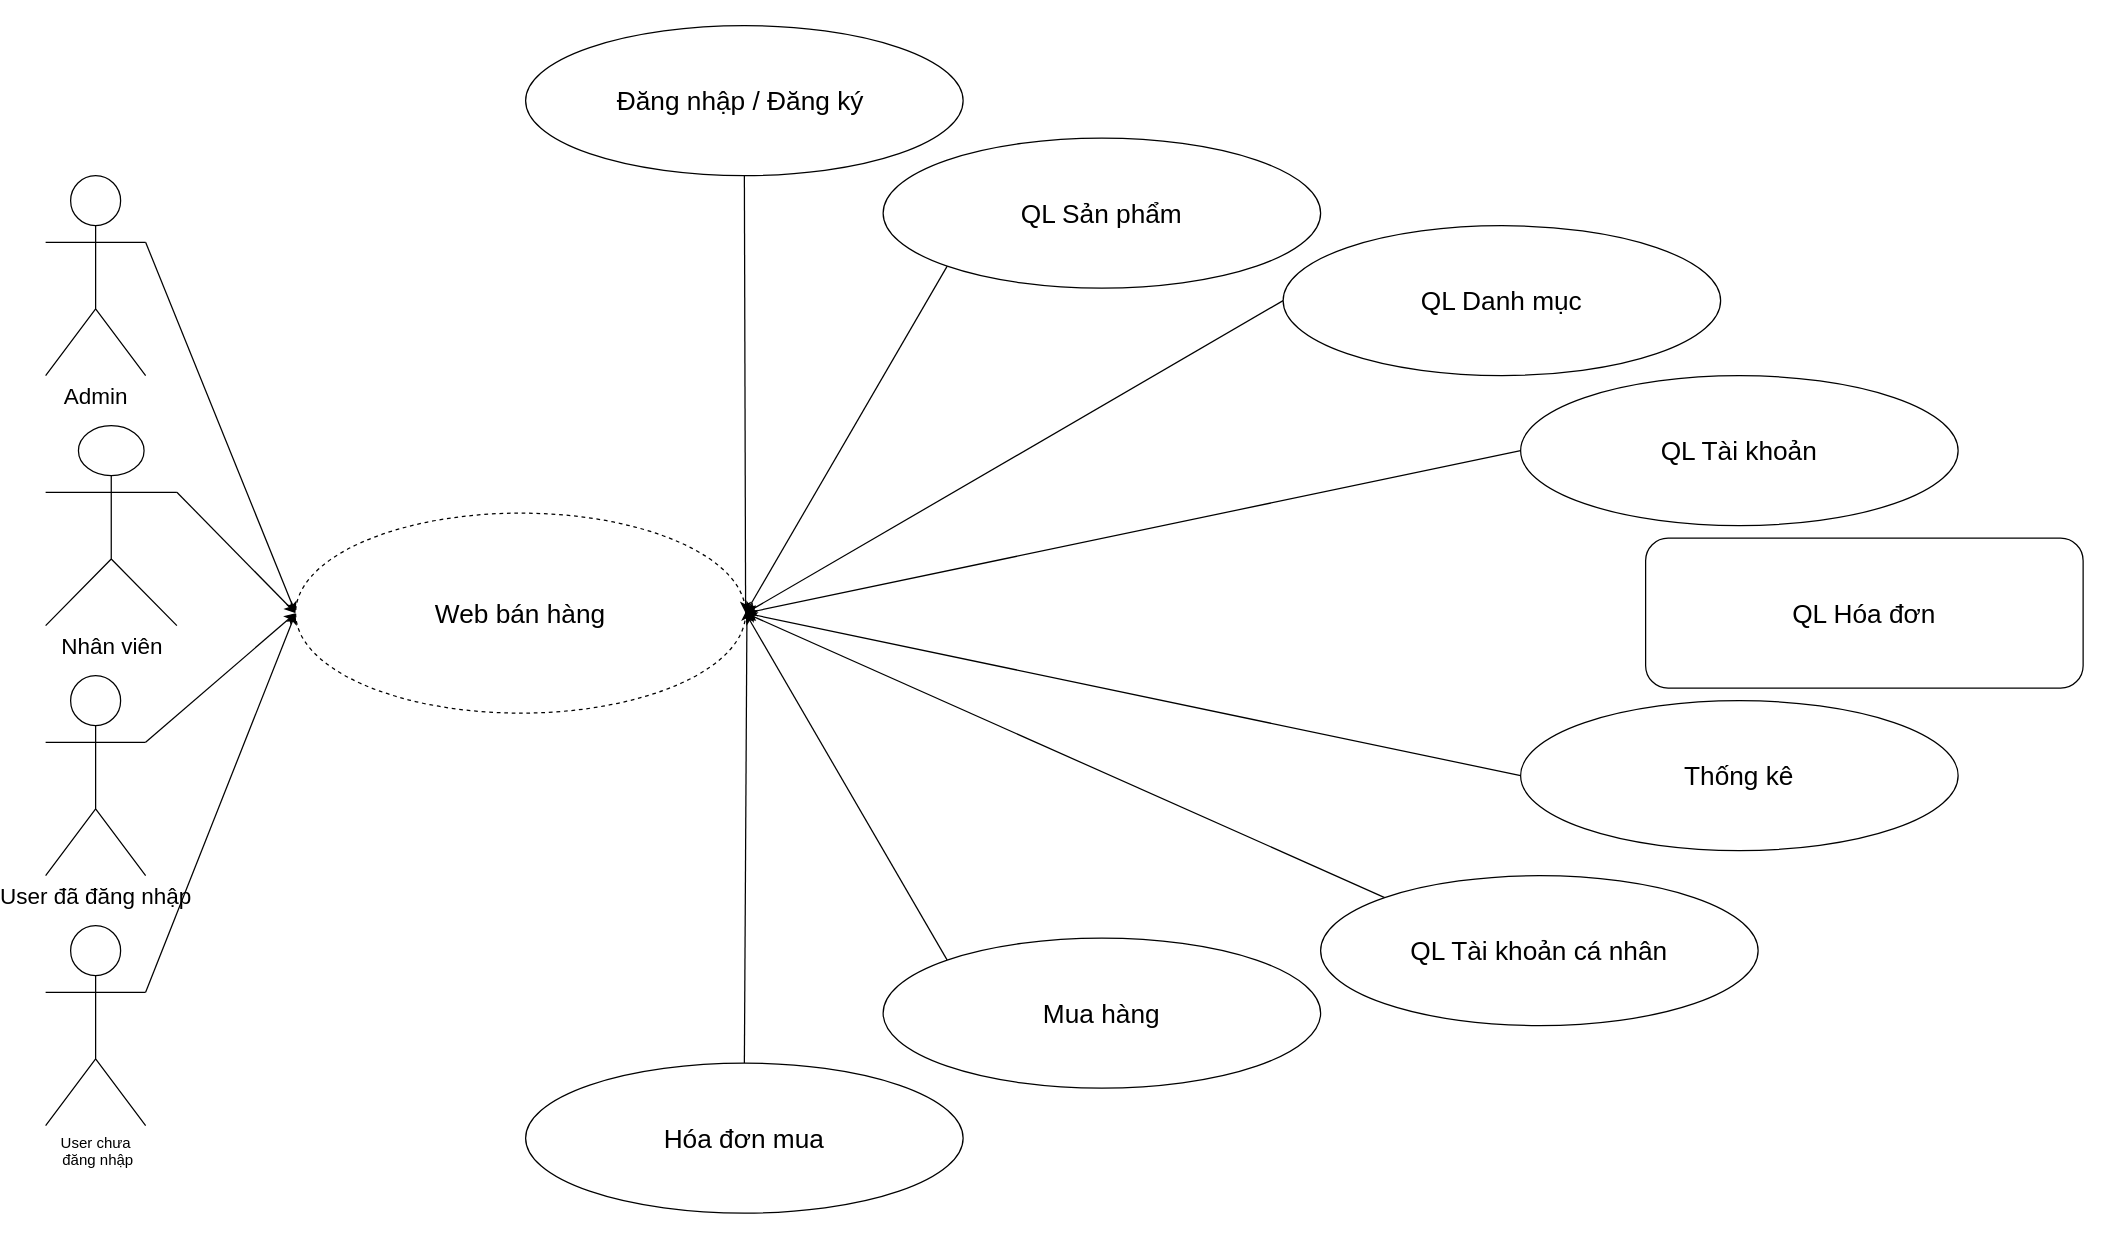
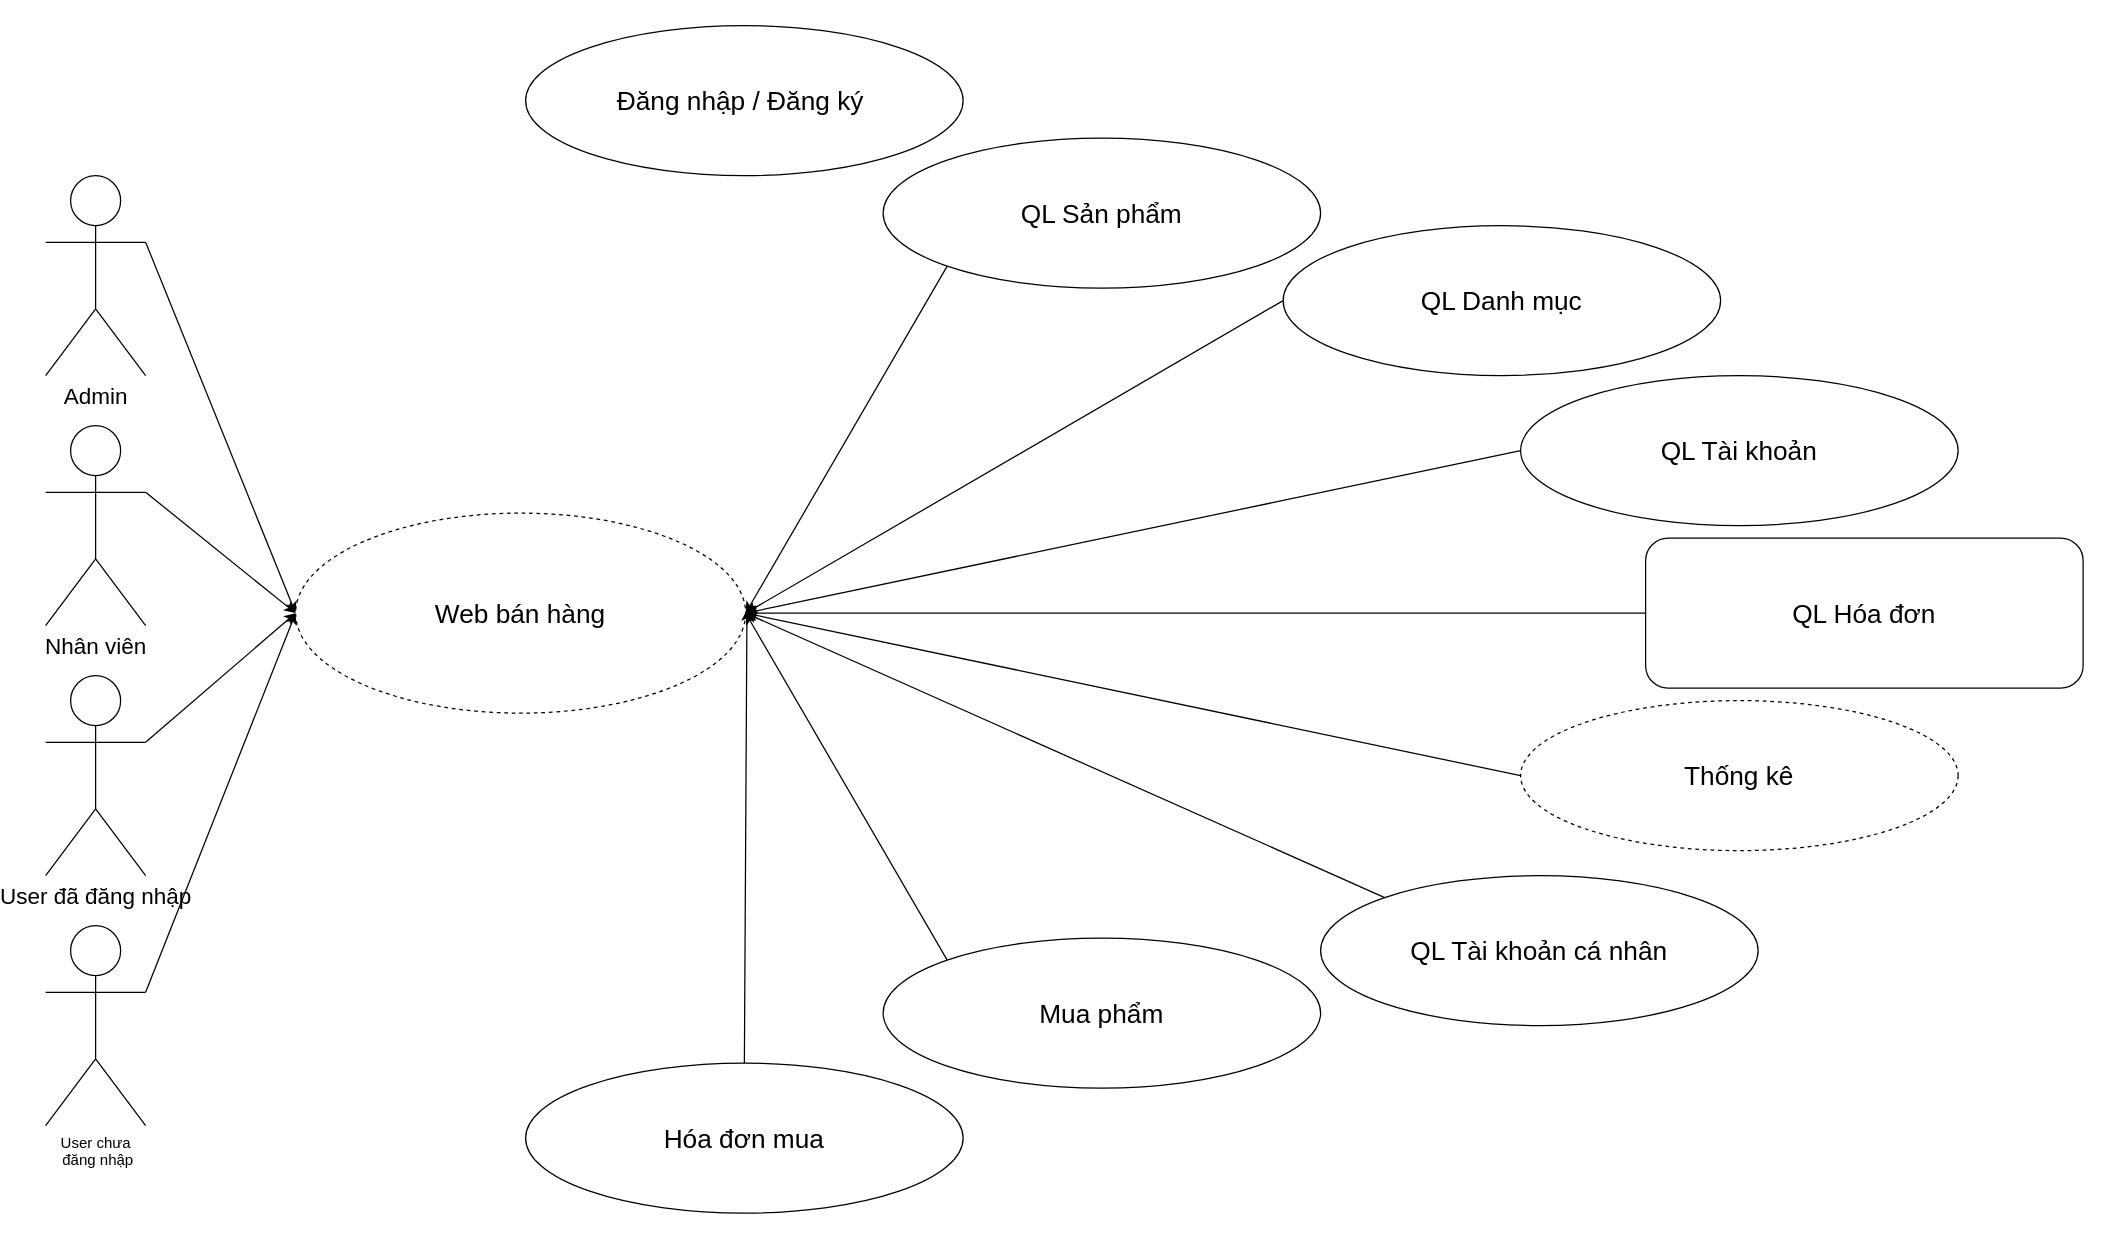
- <mxCell id="13" style="rounded=0;orthogonalLoop=1;jettySize=auto;html=1;exitX=0.5;exitY=1;exitDx=0;exitDy=0;entryX=1;entryY=0.5;entryDx=0;entryDy=0;" edge="1" parent="1" source="14" target="10"><mxGeometry relative="1" as="geometry"><mxPoint x="528.372" y="450" as="targetPoint" /></mxGeometry></mxCell>
- <mxCell id="5" value="&lt;font style=&quot;font-size: 18px;&quot;&gt;Nhân viên&lt;/font&gt;" style="shape=umlActor;verticalLabelPosition=bottom;verticalAlign=top;html=1;outlineConnect=0;" vertex="1" parent="1"><mxGeometry x="20" y="340" width="105" height="160" as="geometry" /></mxCell>
+ <mxCell id="5" value="&lt;font style=&quot;font-size: 18px;&quot;&gt;Nhân viên&lt;/font&gt;" style="shape=umlActor;verticalLabelPosition=bottom;verticalAlign=top;html=1;outlineConnect=0;" vertex="1" parent="1"><mxGeometry y="340" width="80" height="160" as="geometry" x="20" /></mxCell>
+ <mxCell id="18" style="rounded=0;orthogonalLoop=1;jettySize=auto;html=1;exitX=0;exitY=0.5;exitDx=0;exitDy=0;entryX=1;entryY=0.5;entryDx=0;entryDy=0;" edge="1" parent="1" source="19" target="10"><mxGeometry relative="1" as="geometry"><mxPoint x="700" y="530" as="targetPoint" /></mxGeometry></mxCell>
- <mxCell id="23" value="&lt;span style=&quot;font-size: 21px;&quot;&gt;Thống kê&lt;/span&gt;" style="ellipse;whiteSpace=wrap;html=1;" vertex="1" parent="1"><mxGeometry x="1200" y="560" width="350" height="120" as="geometry" /></mxCell>
+ <mxCell id="23" value="&lt;span style=&quot;font-size: 21px;&quot;&gt;Thống kê&lt;/span&gt;" style="ellipse;whiteSpace=wrap;html=1;dashed=1;" vertex="1" parent="1"><mxGeometry x="1200" y="560" width="350" height="120" as="geometry" /></mxCell>
- <mxCell id="25" value="&lt;font style=&quot;font-size: 21px;&quot;&gt;Mua hàng&lt;/font&gt;" style="ellipse;whiteSpace=wrap;html=1;" vertex="1" parent="1"><mxGeometry x="690" y="750" width="350" height="120" as="geometry" /></mxCell>
+ <mxCell id="25" value="&lt;font style=&quot;font-size: 21px;&quot;&gt;Mua phẩm&lt;/font&gt;" style="ellipse;whiteSpace=wrap;html=1;" vertex="1" parent="1"><mxGeometry x="690" y="750" width="350" height="120" as="geometry" /></mxCell>
